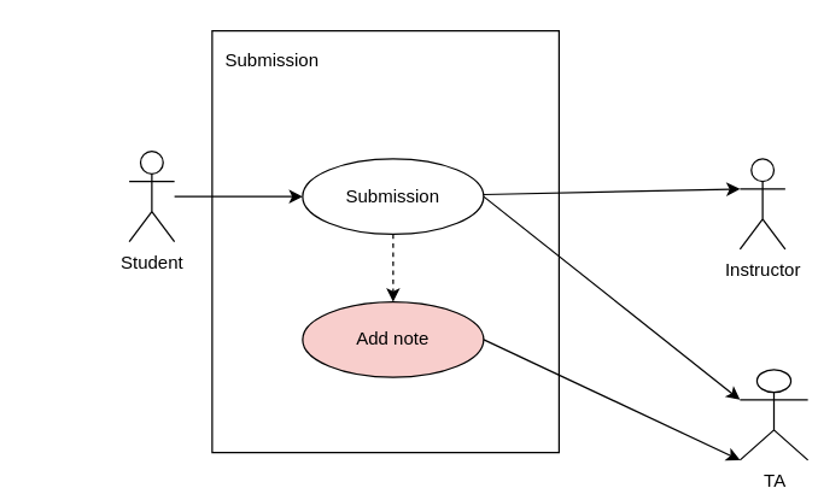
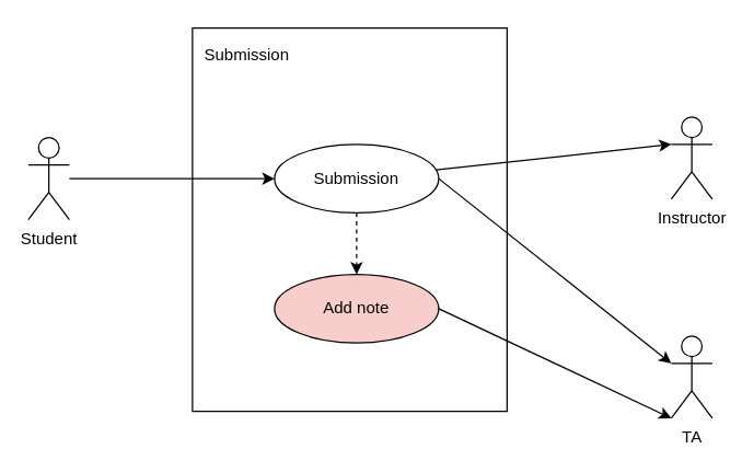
- <mxCell id="3" value="Student&lt;br&gt;" style="shape=umlActor;verticalLabelPosition=bottom;labelBackgroundColor=#ffffff;verticalAlign=top;html=1;outlineConnect=0;" vertex="1" parent="1"><mxGeometry x="85" y="100" width="30" height="60" as="geometry" /></mxCell>
+ <mxCell id="3" value="Student&lt;br&gt;" style="shape=umlActor;verticalLabelPosition=bottom;labelBackgroundColor=#ffffff;verticalAlign=top;html=1;outlineConnect=0;" vertex="1" parent="1"><mxGeometry x="20" y="100" width="30" height="60" as="geometry" /></mxCell>
- <mxCell id="10" value="Instructor" style="shape=umlActor;verticalLabelPosition=bottom;labelBackgroundColor=#ffffff;verticalAlign=top;html=1;" vertex="1" parent="1"><mxGeometry x="490" y="105" width="30" height="60" as="geometry" /></mxCell>
+ <mxCell id="10" value="Instructor" style="shape=umlActor;verticalLabelPosition=bottom;labelBackgroundColor=#ffffff;verticalAlign=top;html=1;" vertex="1" parent="1"><mxGeometry x="490" y="85" width="30" height="60" as="geometry" /></mxCell>
- <mxCell id="11" value="TA" style="shape=umlActor;verticalLabelPosition=bottom;labelBackgroundColor=#ffffff;verticalAlign=top;html=1;" vertex="1" parent="1"><mxGeometry x="490" y="245" width="45" height="60" as="geometry" /></mxCell>
+ <mxCell id="11" value="TA" style="shape=umlActor;verticalLabelPosition=bottom;labelBackgroundColor=#ffffff;verticalAlign=top;html=1;" vertex="1" parent="1"><mxGeometry x="490" y="245" width="30" height="60" as="geometry" /></mxCell>
